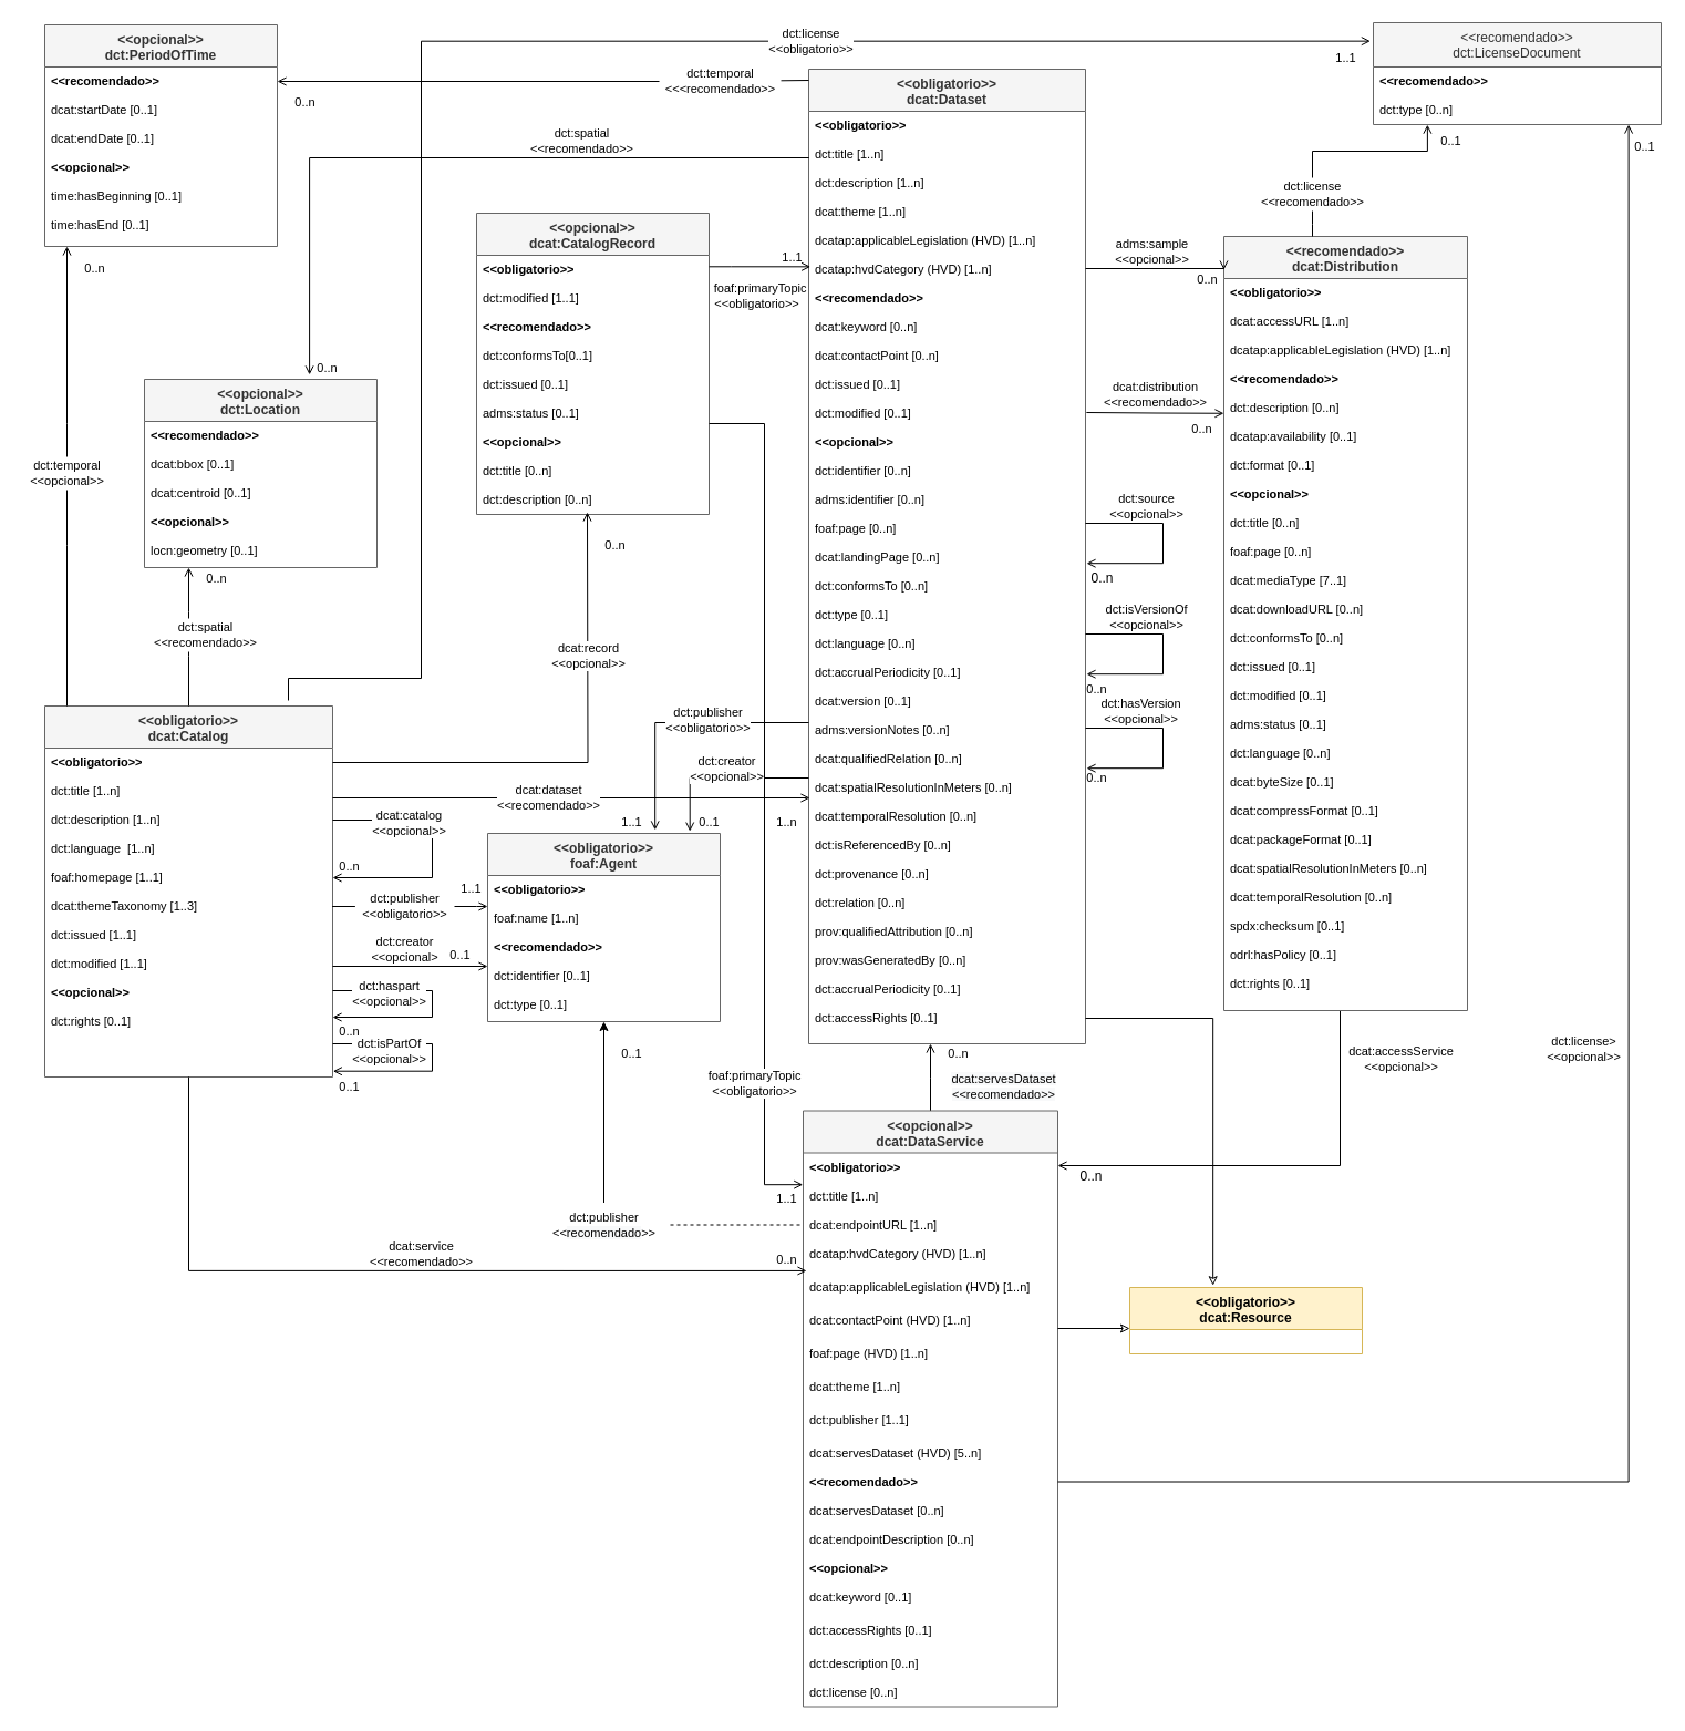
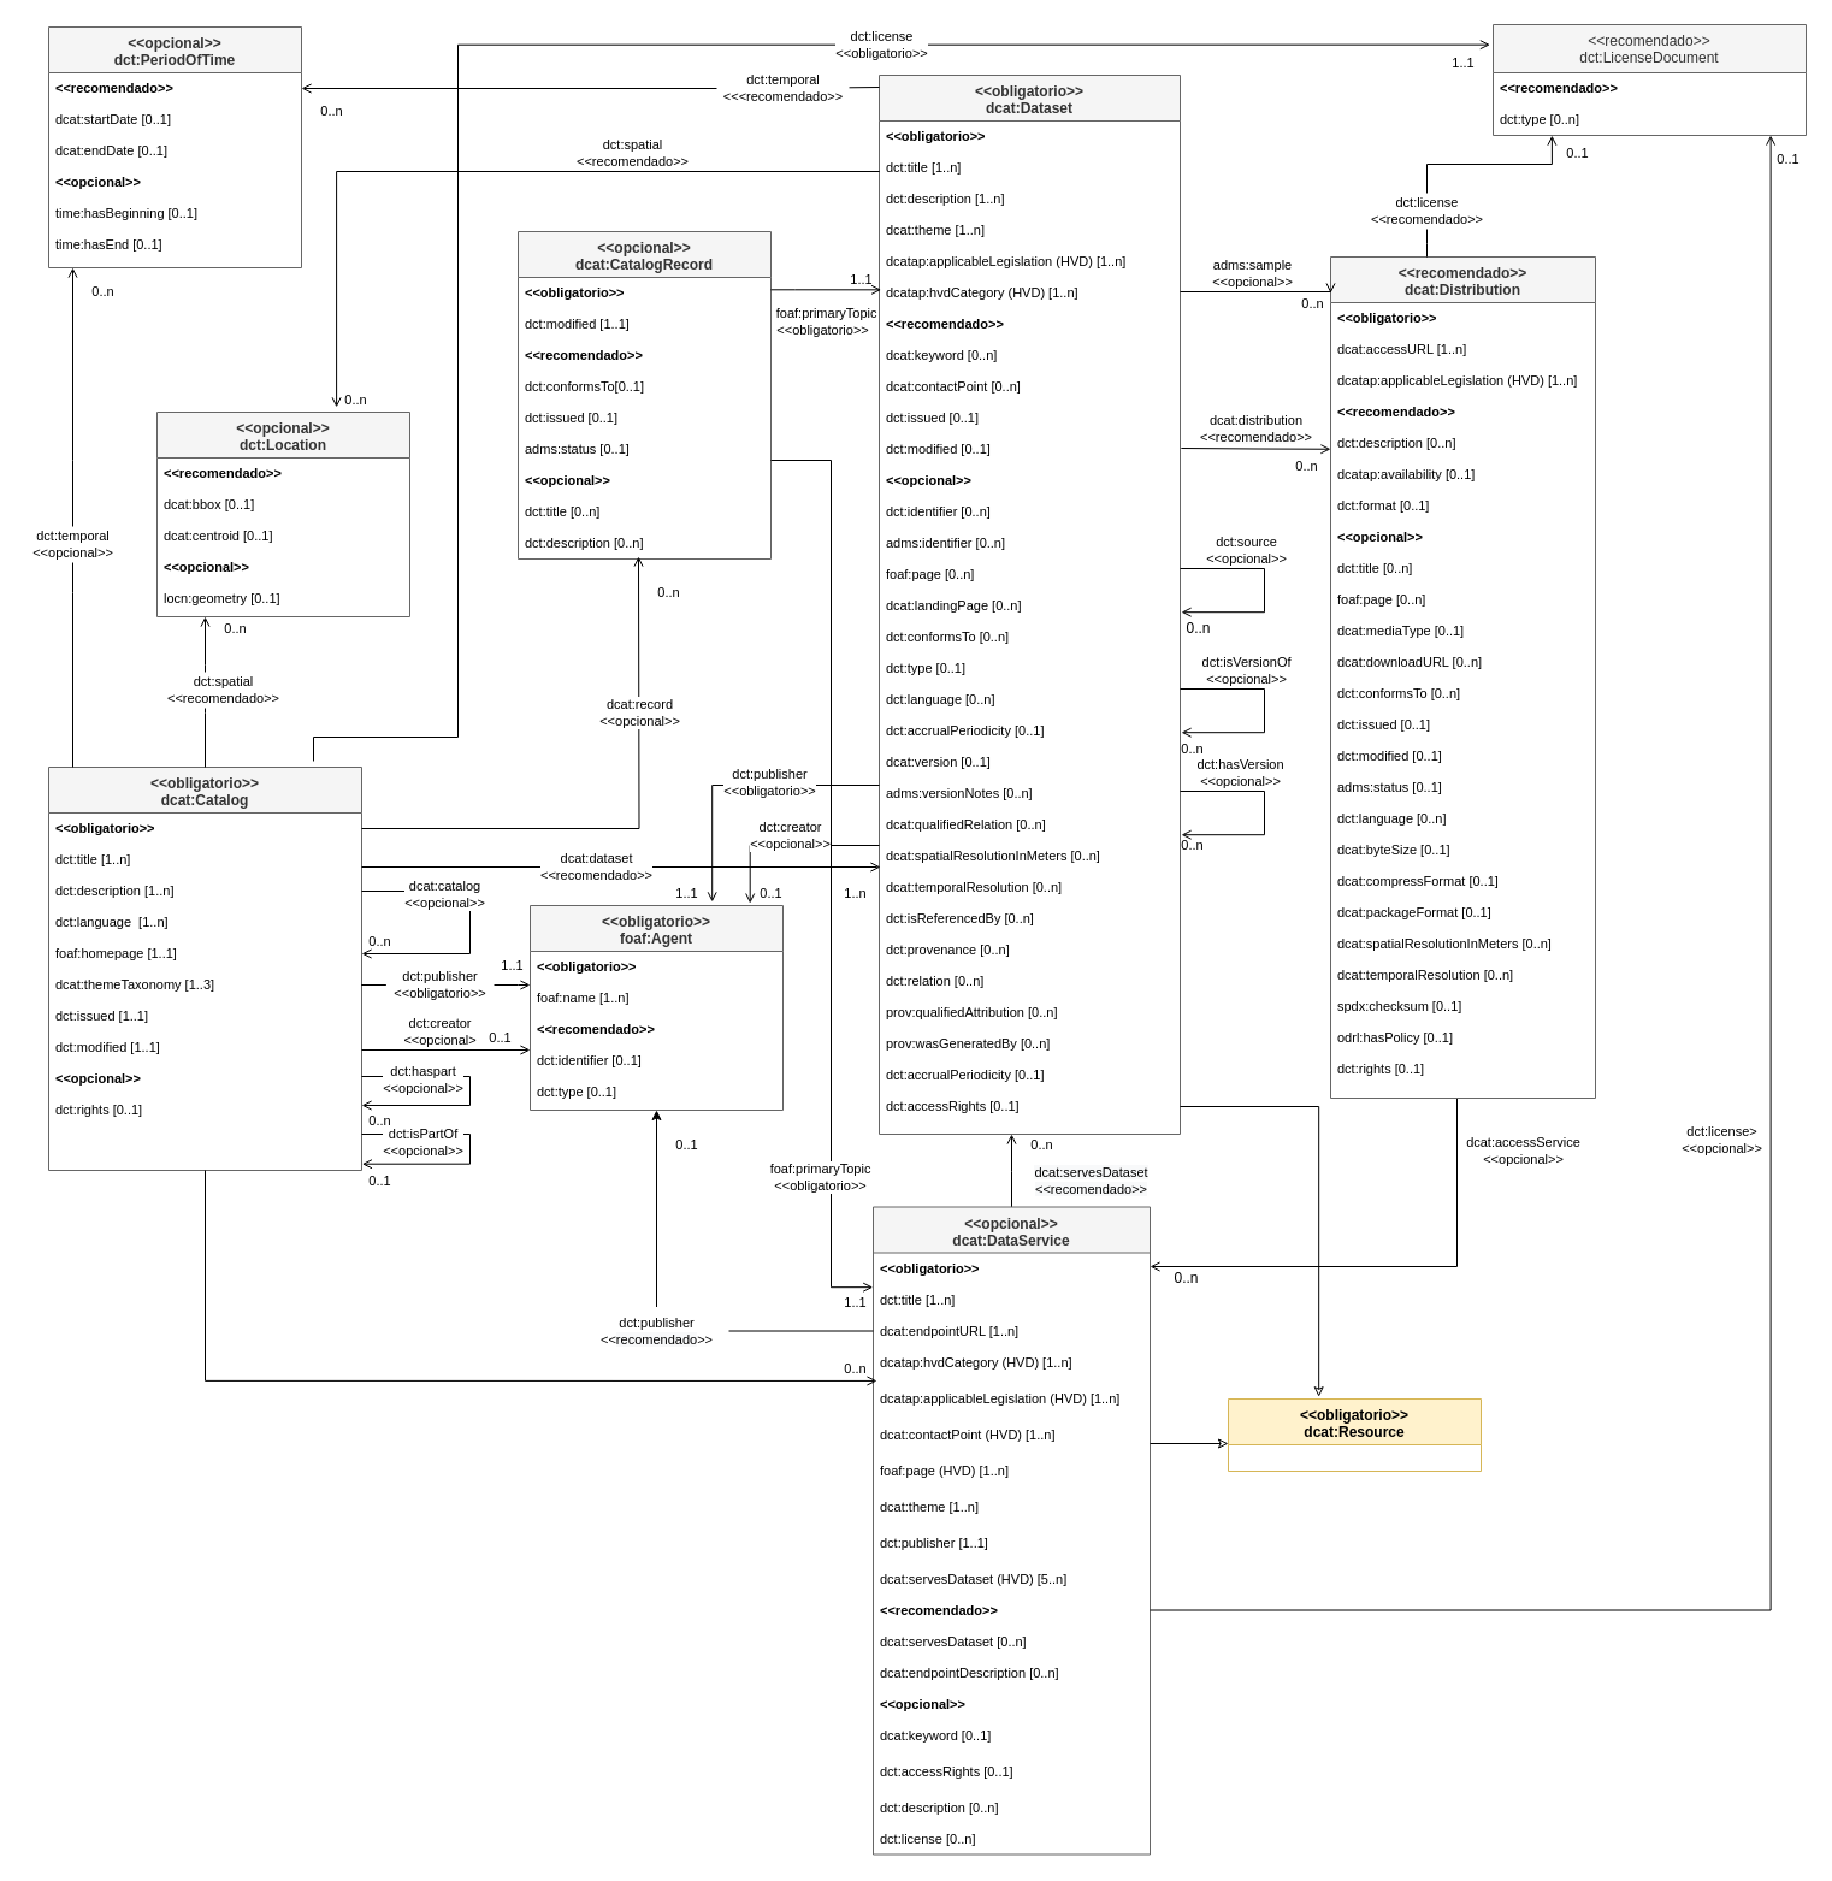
- <mxCell id="136" value="dct:temporal&lt;br&gt;&amp;lt;&amp;lt;opcional&amp;gt;&amp;gt;" style="text;html=1;align=center;verticalAlign=middle;resizable=0;points=[];autosize=1;strokeColor=none;fillColor=none;fontSize=11;fontColor=#000000;" parent="1" vertex="1"><mxGeometry x="20" y="412" width="80" height="30" as="geometry" /></mxCell>
+ <mxCell id="136" value="dct:temporal&lt;br&gt;&amp;lt;&amp;lt;opcional&amp;gt;&amp;gt;" style="text;html=1;align=center;verticalAlign=middle;resizable=0;points=[];autosize=1;strokeColor=none;fillColor=none;fontSize=11;fontColor=#000000;" parent="1" vertex="1"><mxGeometry x="20" y="437" width="80" height="30" as="geometry" /></mxCell>
- <mxCell id="16" value="dcat:mediaType [7..1]" style="text;align=left;verticalAlign=top;spacingLeft=4;spacingRight=4;overflow=hidden;rotatable=0;points=[[0,0.5],[1,0.5]];portConstraint=eastwest;fontSize=11;" parent="5" vertex="1"><mxGeometry y="298" width="220" height="26" as="geometry" /></mxCell>
+ <mxCell id="16" value="dcat:mediaType [0..1]" style="text;align=left;verticalAlign=top;spacingLeft=4;spacingRight=4;overflow=hidden;rotatable=0;points=[[0,0.5],[1,0.5]];portConstraint=eastwest;fontSize=11;" parent="5" vertex="1"><mxGeometry y="298" width="220" height="26" as="geometry" /></mxCell>
- <mxCell id="208" style="edgeStyle=orthogonalEdgeStyle;rounded=0;orthogonalLoop=1;jettySize=auto;html=1;entryX=0;entryY=0.5;entryDx=0;entryDy=0;endArrow=none;endFill=0;dashed=1;" parent="1" source="210" target="71" edge="1"><mxGeometry relative="1" as="geometry" /></mxCell>
+ <mxCell id="208" style="edgeStyle=orthogonalEdgeStyle;rounded=0;orthogonalLoop=1;jettySize=auto;html=1;entryX=0;entryY=0.5;entryDx=0;entryDy=0;endArrow=none;endFill=0;" parent="1" source="210" target="71" edge="1"><mxGeometry relative="1" as="geometry" /></mxCell>
- <mxCell id="155" value="dcat:service&lt;br&gt;&amp;lt;&amp;lt;recomendado&amp;gt;&amp;gt;" style="text;html=1;align=center;verticalAlign=middle;resizable=0;points=[];autosize=1;strokeColor=none;fillColor=none;fontSize=11;fontColor=#000000;" parent="1" vertex="1"><mxGeometry x="325" y="1117" width="110" height="30" as="geometry" /></mxCell>
